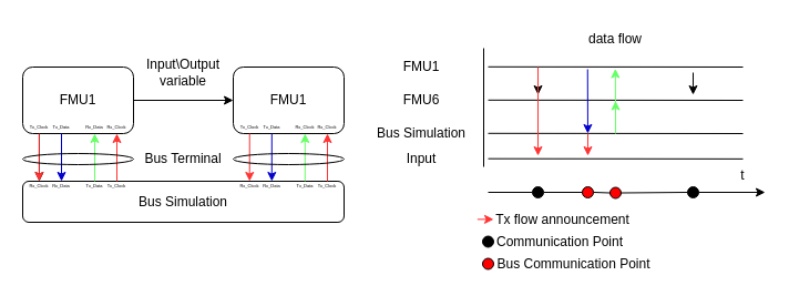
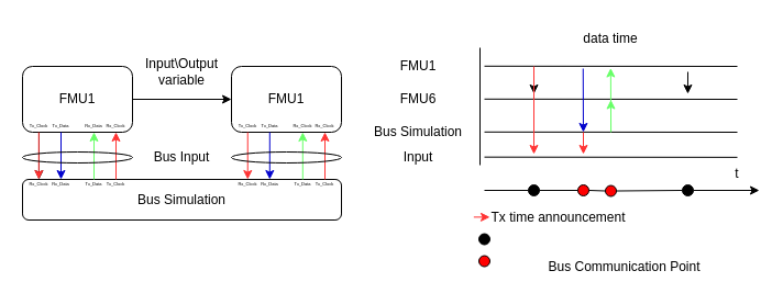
- <mxCell id="16" value="data flow" style="text;html=1;strokeColor=none;fillColor=none;align=center;verticalAlign=middle;whiteSpace=wrap;rounded=0;" parent="1" vertex="1"><mxGeometry x="525" y="20" width="60" height="30" as="geometry" /></mxCell>
+ <mxCell id="16" value="data time" style="text;html=1;strokeColor=none;fillColor=none;align=center;verticalAlign=middle;whiteSpace=wrap;rounded=0;" parent="1" vertex="1"><mxGeometry x="525" y="20" width="60" height="30" as="geometry" /></mxCell>
- <mxCell id="6" value="Bus Terminal" style="text;html=1;strokeColor=none;fillColor=none;align=center;verticalAlign=middle;whiteSpace=wrap;rounded=0;" parent="1" vertex="1"><mxGeometry x="113" y="133" width="104" height="20" as="geometry" /></mxCell>
+ <mxCell id="6" value="Bus Input" style="text;html=1;strokeColor=none;fillColor=none;align=center;verticalAlign=middle;whiteSpace=wrap;rounded=0;" parent="1" vertex="1"><mxGeometry x="113" y="133" width="104" height="20" as="geometry" /></mxCell>
- <mxCell id="64" value="Tx flow announcement" style="text;html=1;strokeColor=none;fillColor=none;align=center;verticalAlign=middle;whiteSpace=wrap;rounded=0;" parent="1" vertex="1"><mxGeometry x="445" y="190" width="125" height="15" as="geometry" /></mxCell>
+ <mxCell id="64" value="Tx time announcement" style="text;html=1;strokeColor=none;fillColor=none;align=center;verticalAlign=middle;whiteSpace=wrap;rounded=0;" parent="1" vertex="1"><mxGeometry x="445" y="190" width="125" height="15" as="geometry" /></mxCell>
- <mxCell id="29" value="Communication Point" style="text;html=1;strokeColor=none;fillColor=none;align=center;verticalAlign=middle;whiteSpace=wrap;rounded=0;" parent="1" vertex="1"><mxGeometry x="445" y="210" width="120" height="15" as="geometry" /></mxCell>
- <mxCell id="63" value="Bus Communication Point" style="text;html=1;strokeColor=none;fillColor=none;align=center;verticalAlign=middle;whiteSpace=wrap;rounded=0;" parent="1" vertex="1"><mxGeometry x="445" y="230" width="145" height="15" as="geometry" /></mxCell>
+ <mxCell id="63" value="Bus Communication Point" style="text;html=1;strokeColor=none;fillColor=none;align=center;verticalAlign=middle;whiteSpace=wrap;rounded=0;" parent="1" vertex="1"><mxGeometry x="495" y="235" width="145" height="15" as="geometry" /></mxCell>
